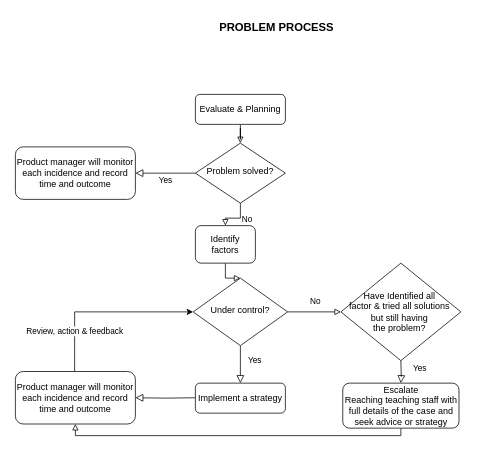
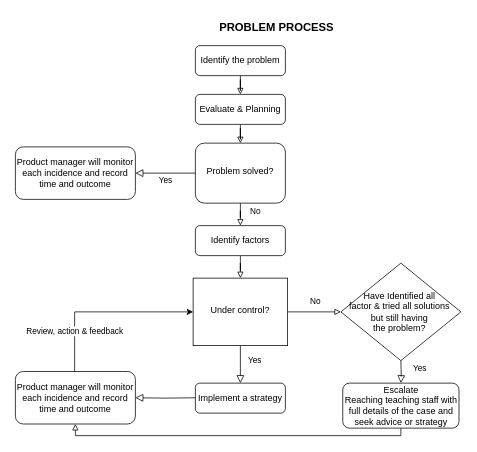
+ <mxCell id="3" value="Identify the problem" style="rounded=1;whiteSpace=wrap;html=1;fontSize=12;glass=0;strokeWidth=1;shadow=0;" parent="1" vertex="1"><mxGeometry x="260" y="60" width="120" height="40" as="geometry" /></mxCell>
+ <mxCell id="2" style="edgeStyle=orthogonalEdgeStyle;rounded=0;orthogonalLoop=1;jettySize=auto;html=1;endArrow=block;endFill=0;" parent="1" source="3" target="13" edge="1"><mxGeometry relative="1" as="geometry" /></mxCell>
- <mxCell id="7" value="Problem solved?" style="rhombus;whiteSpace=wrap;html=1;shadow=0;fontFamily=Helvetica;fontSize=12;align=center;strokeWidth=1;spacing=6;spacingTop=-4;" parent="1" vertex="1"><mxGeometry x="260" y="190" width="120" height="80" as="geometry" /></mxCell>
+ <mxCell id="7" value="Problem solved?" style="whiteSpace=wrap;html=1;shadow=0;fontFamily=Helvetica;fontSize=12;align=center;strokeWidth=1;spacing=6;spacingTop=-4;rounded=1;" parent="1" vertex="1"><mxGeometry x="260" y="190" width="120" height="80" as="geometry" /></mxCell>
- <mxCell id="15" value="Identify factors" style="rounded=1;whiteSpace=wrap;html=1;" parent="1" vertex="1"><mxGeometry x="260" y="300" width="80" height="50" as="geometry" /></mxCell>
+ <mxCell id="15" value="Identify factors" style="rounded=1;whiteSpace=wrap;html=1;" parent="1" vertex="1"><mxGeometry x="260" y="300" width="120" height="40" as="geometry" /></mxCell>
- <mxCell id="19" value="Under control?" style="rhombus;whiteSpace=wrap;html=1;shadow=0;fontFamily=Helvetica;fontSize=12;align=center;strokeWidth=1;spacing=6;spacingTop=-4;" parent="1" vertex="1"><mxGeometry x="257" y="370" width="126" height="90" as="geometry" /></mxCell>
+ <mxCell id="19" value="Under control?" style="whiteSpace=wrap;html=1;shadow=0;fontFamily=Helvetica;fontSize=12;align=center;strokeWidth=1;spacing=6;spacingTop=-4;rounded=0;" parent="1" vertex="1"><mxGeometry x="257" y="370" width="126" height="90" as="geometry" /></mxCell>
